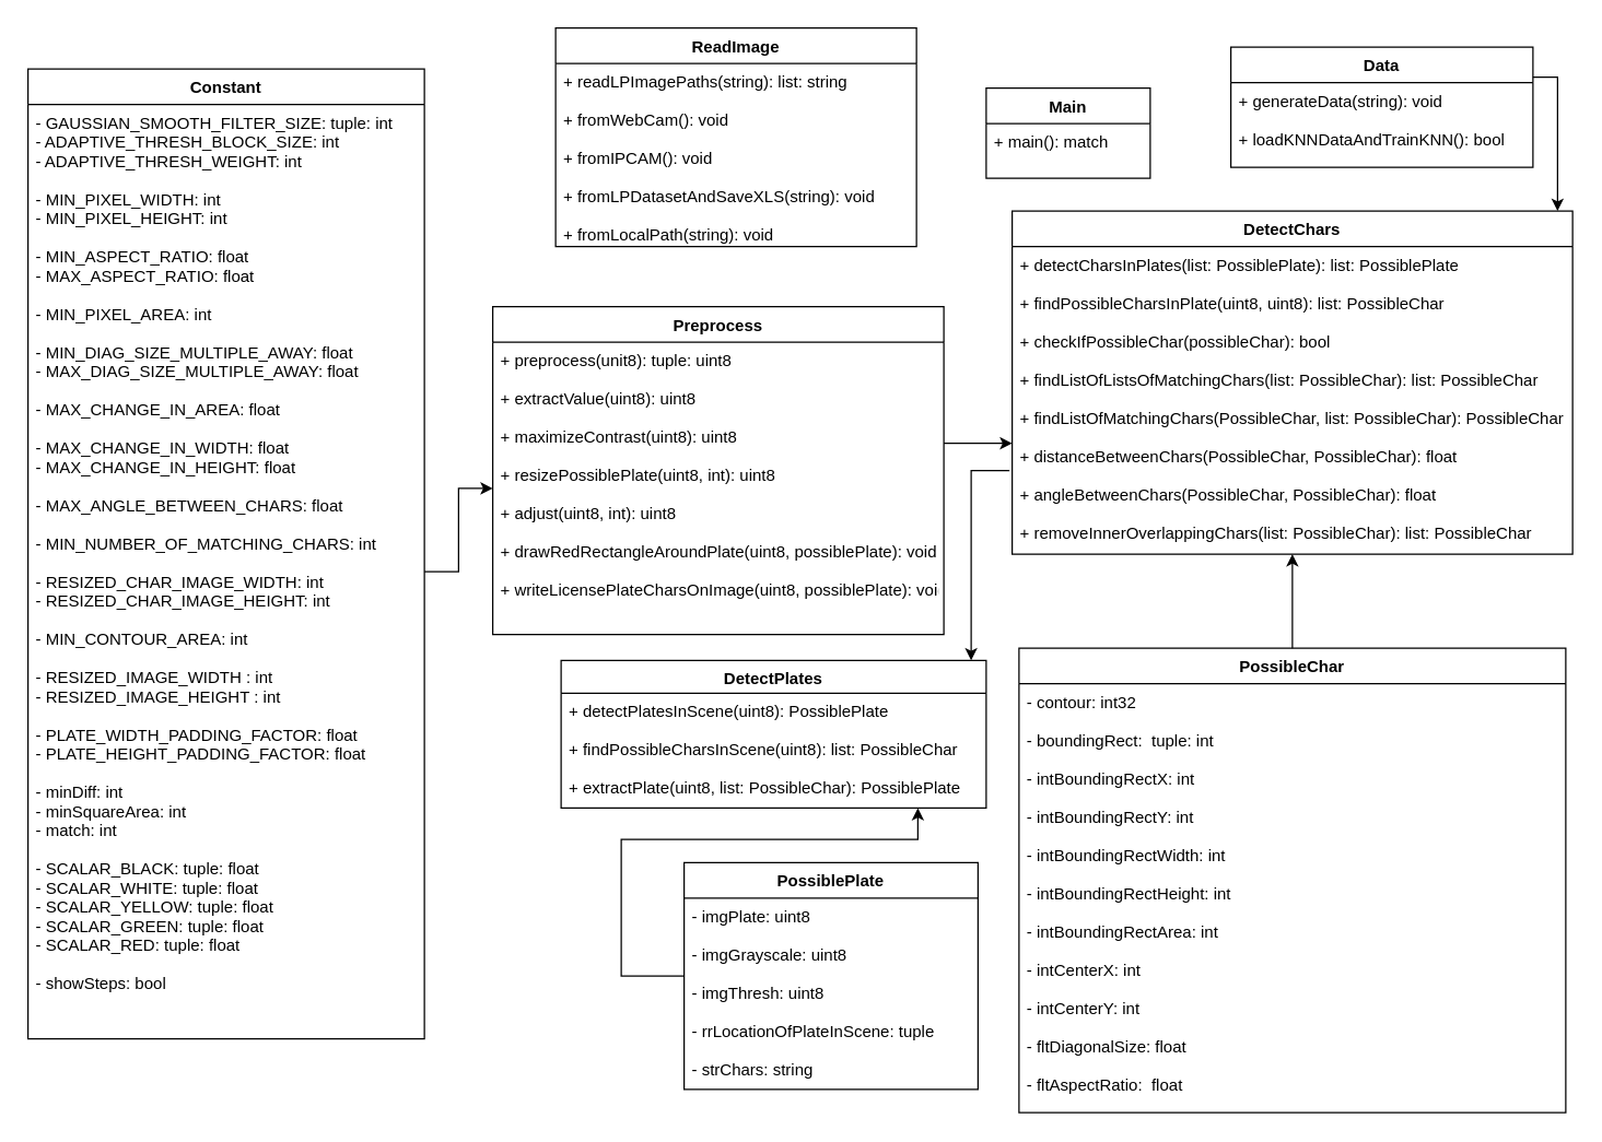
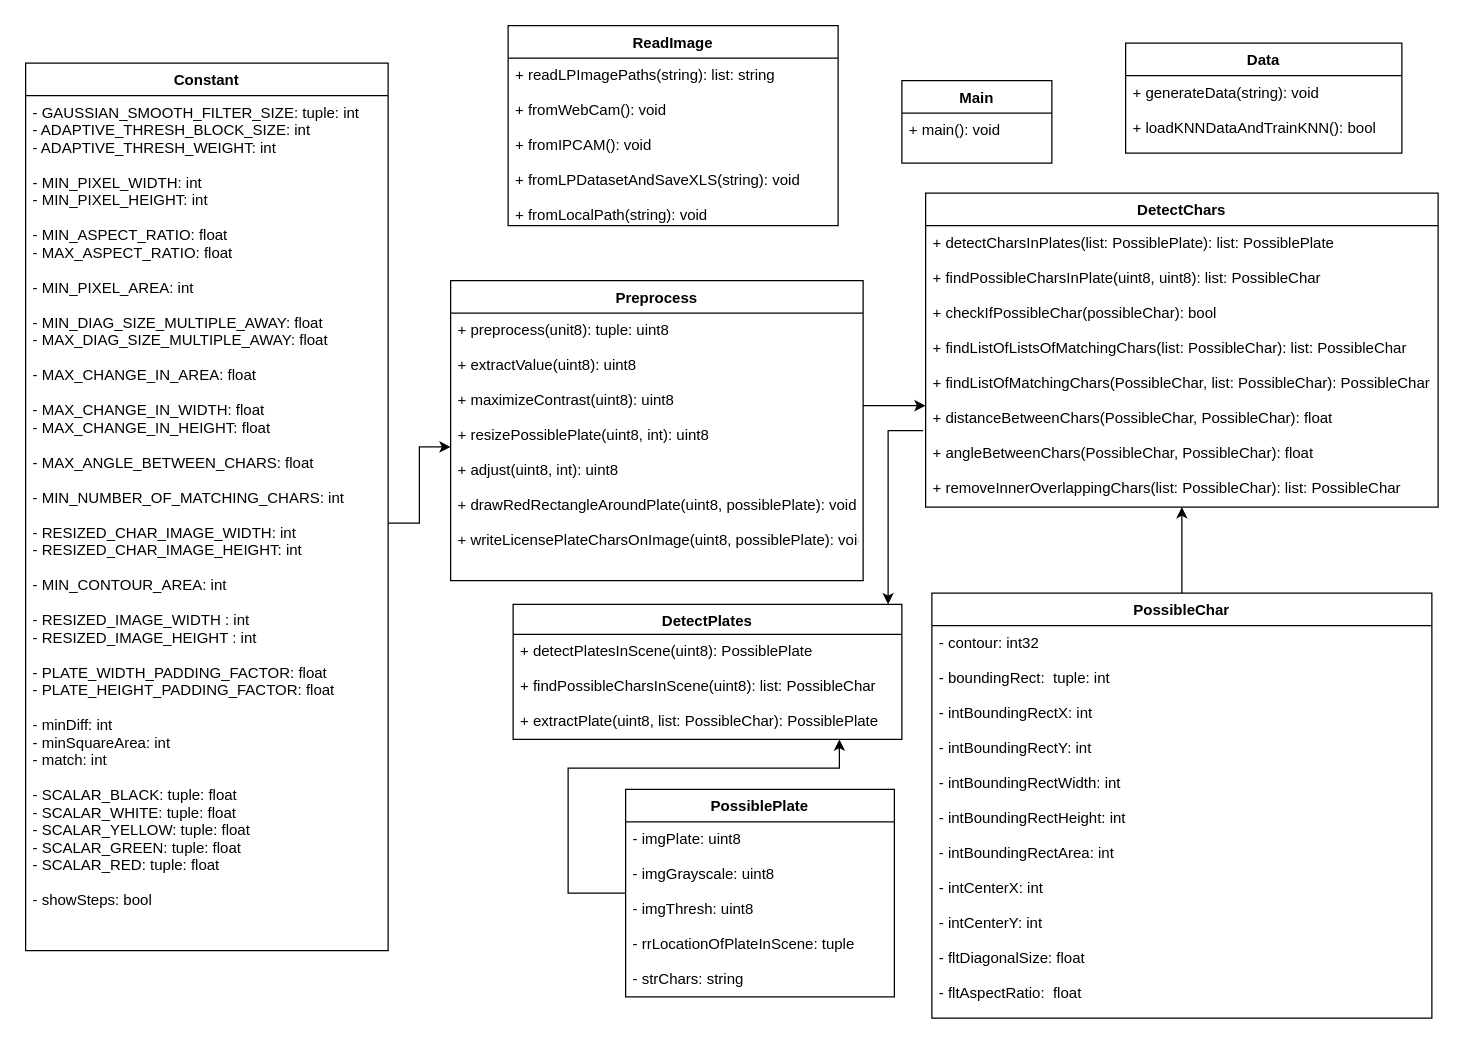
- <mxCell id="26" style="edgeStyle=orthogonalEdgeStyle;rounded=0;orthogonalLoop=1;jettySize=auto;html=1;exitX=1;exitY=0.25;exitDx=0;exitDy=0;" edge="1" parent="1" source="24" target="22"><mxGeometry relative="1" as="geometry"><mxPoint x="999" y="94" as="sourcePoint" /><mxPoint x="879" y="-7" as="targetPoint" /><Array as="points"><mxPoint x="1139" y="56" /></Array></mxGeometry></mxCell>
- <mxCell id="3" value="+ main(): match&#10;&#10;" style="text;strokeColor=none;fillColor=none;align=left;verticalAlign=top;spacingLeft=4;spacingRight=4;overflow=hidden;rotatable=0;points=[[0,0.5],[1,0.5]];portConstraint=eastwest;" parent="2" vertex="1"><mxGeometry y="26" width="120" height="40" as="geometry" /></mxCell>
+ <mxCell id="3" value="+ main(): void&#10;&#10;" style="text;strokeColor=none;fillColor=none;align=left;verticalAlign=top;spacingLeft=4;spacingRight=4;overflow=hidden;rotatable=0;points=[[0,0.5],[1,0.5]];portConstraint=eastwest;" parent="2" vertex="1"><mxGeometry y="26" width="120" height="40" as="geometry" /></mxCell>
